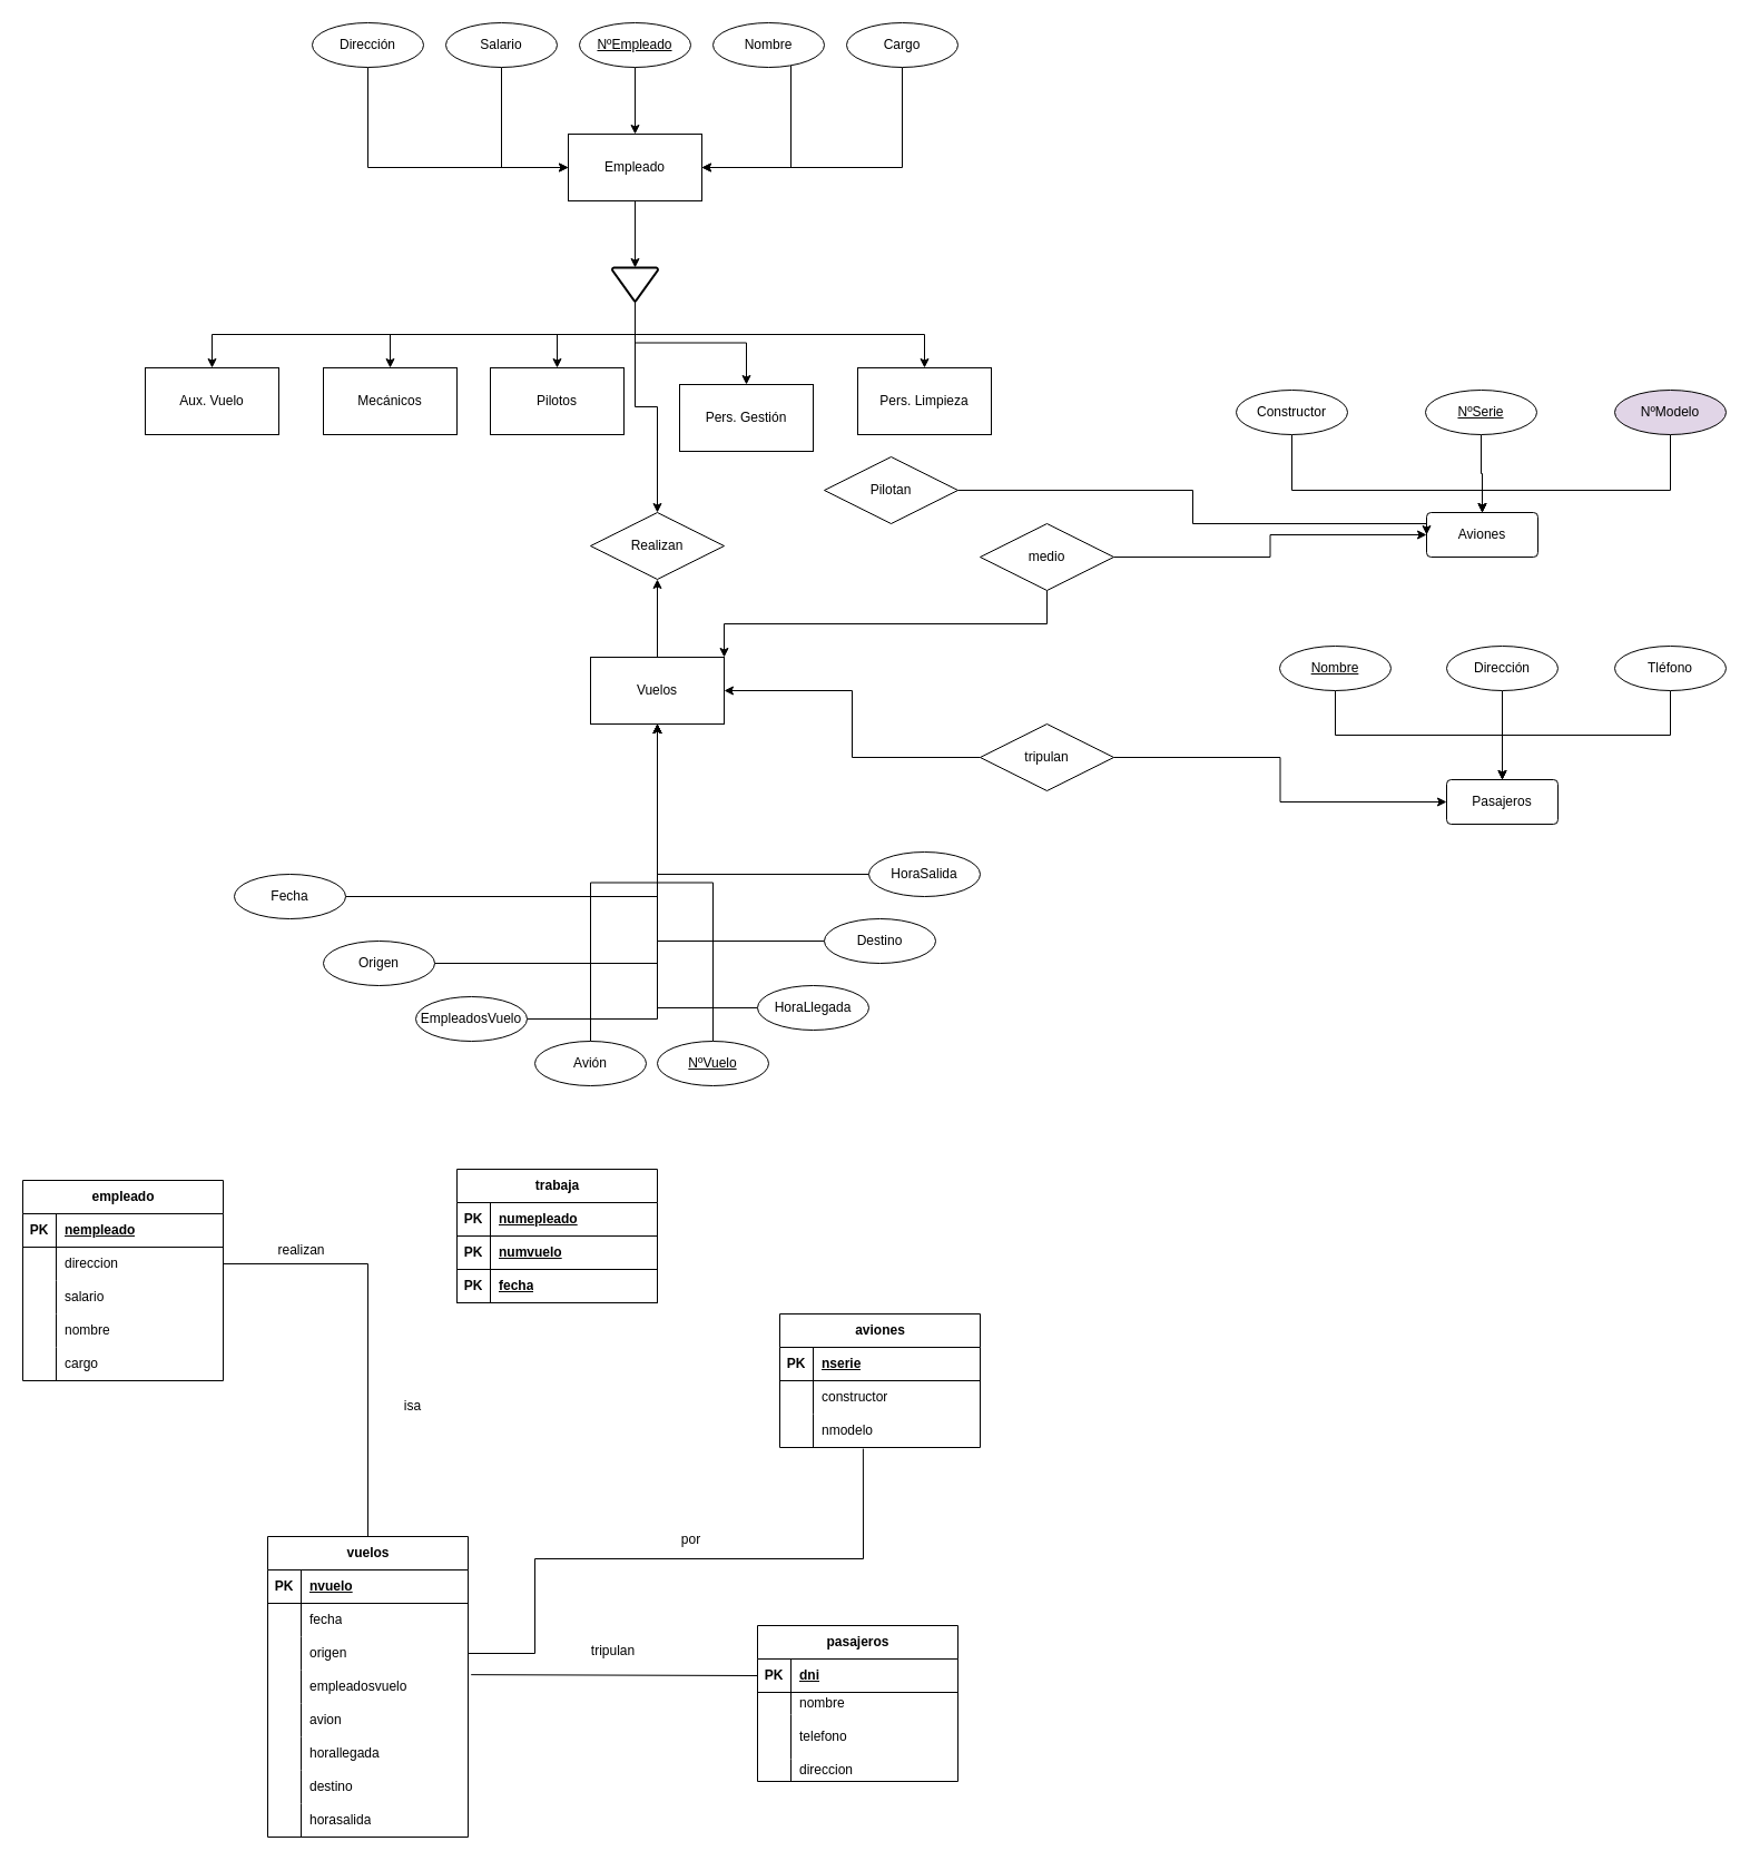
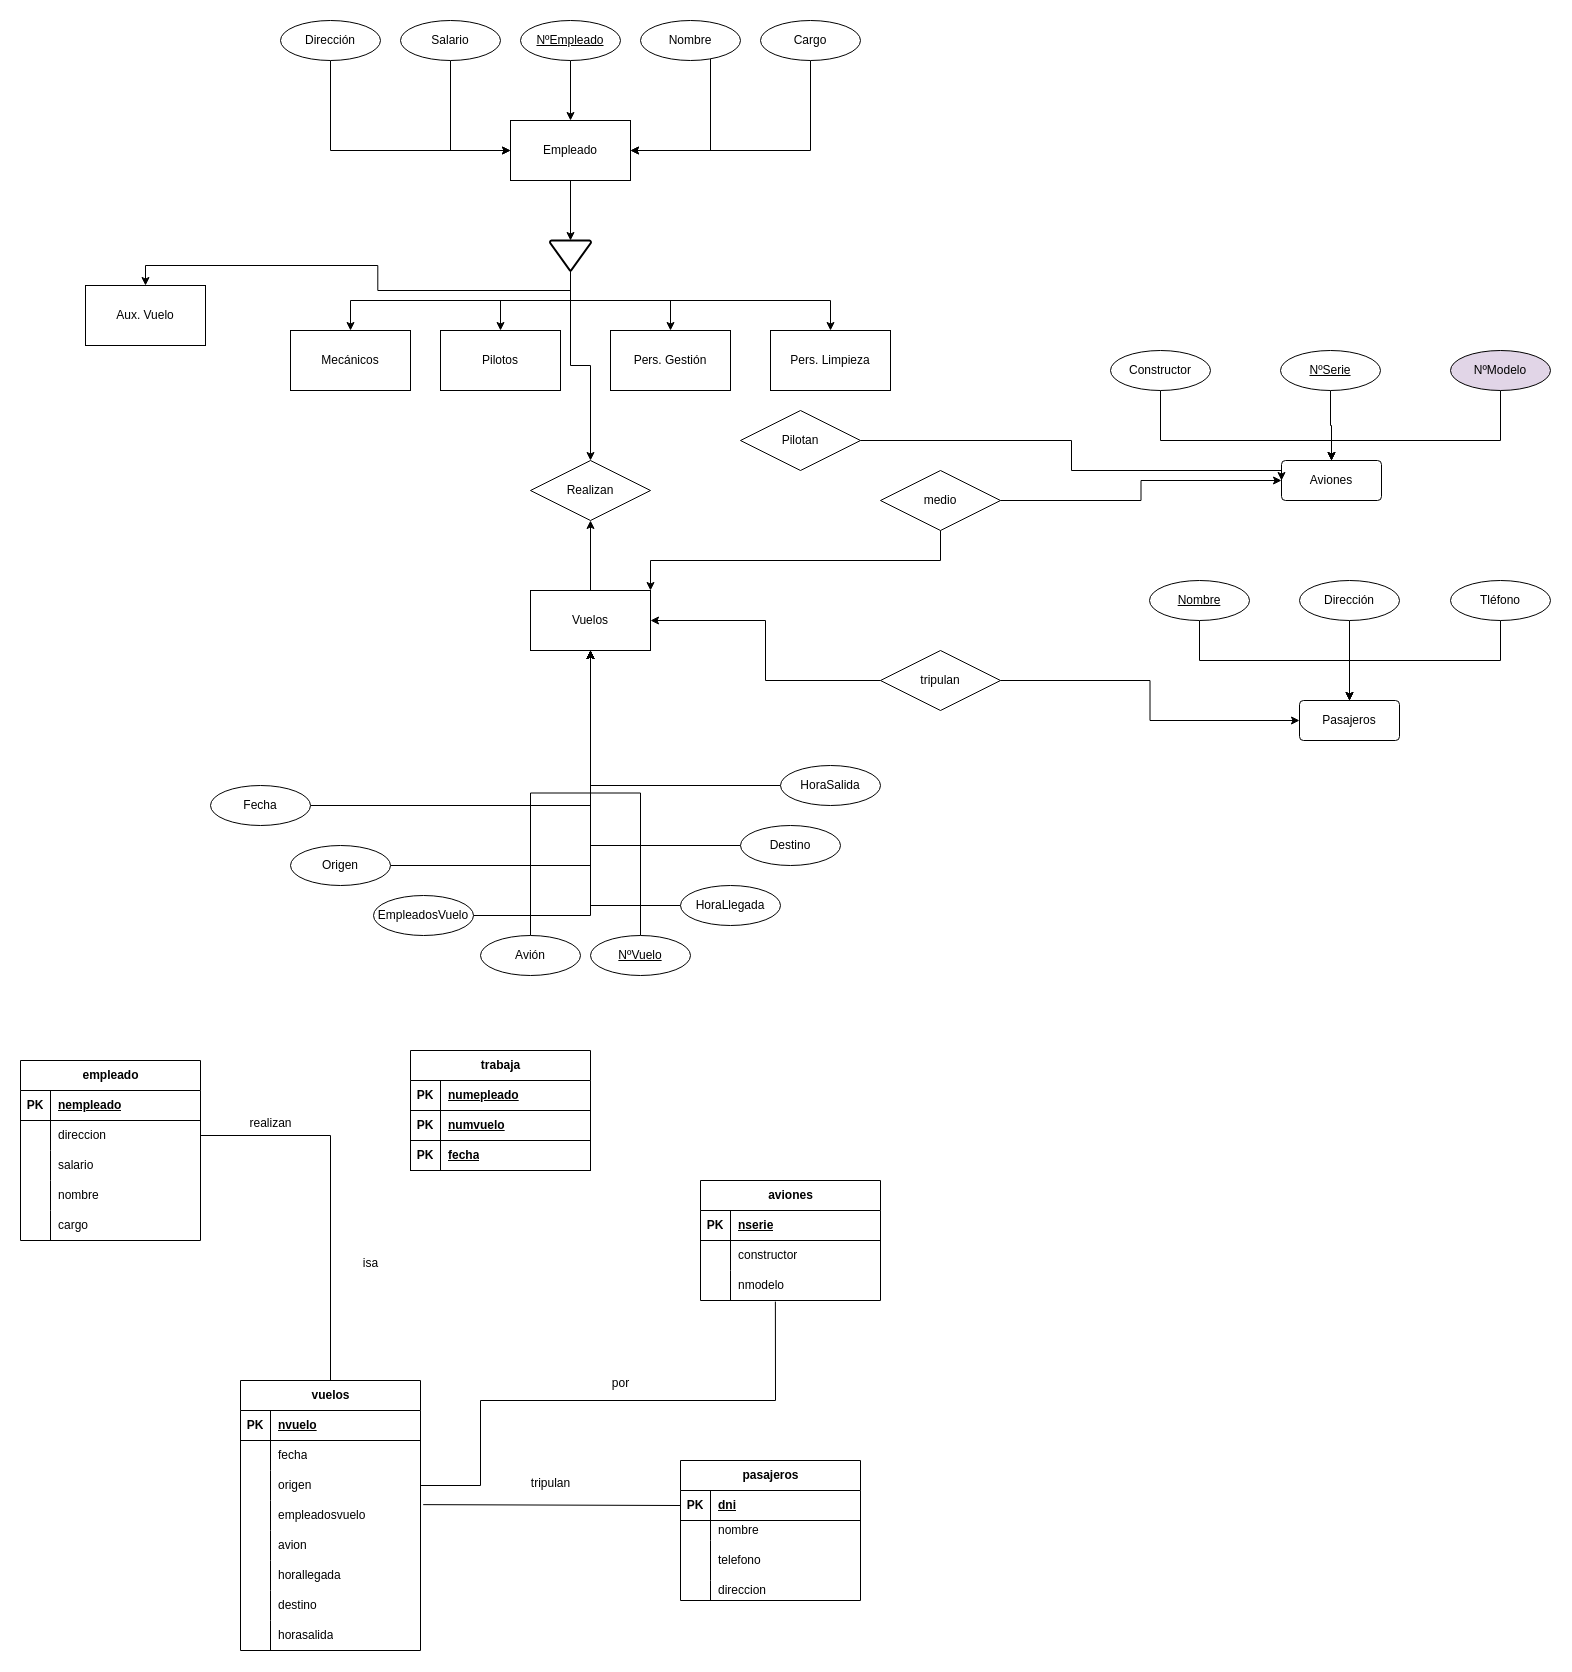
- <mxCell id="13" value="Aux. Vuelo" style="rounded=0;whiteSpace=wrap;html=1;" parent="1" vertex="1"><mxGeometry x="130" y="330" width="120" height="60" as="geometry" /></mxCell>
+ <mxCell id="13" value="Aux. Vuelo" style="rounded=0;whiteSpace=wrap;html=1;" parent="1" vertex="1"><mxGeometry x="85" y="285" width="120" height="60" as="geometry" /></mxCell>
- <mxCell id="15" value="Pers. Gestión" style="rounded=0;whiteSpace=wrap;html=1;" parent="1" vertex="1"><mxGeometry x="610" y="345" width="120" height="60" as="geometry" /></mxCell>
+ <mxCell id="15" value="Pers. Gestión" style="rounded=0;whiteSpace=wrap;html=1;" parent="1" vertex="1"><mxGeometry x="610" y="330" width="120" height="60" as="geometry" /></mxCell>
